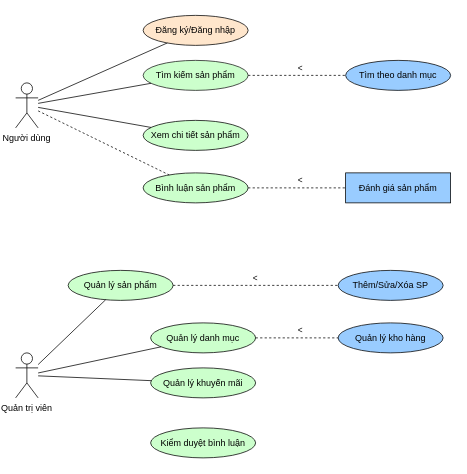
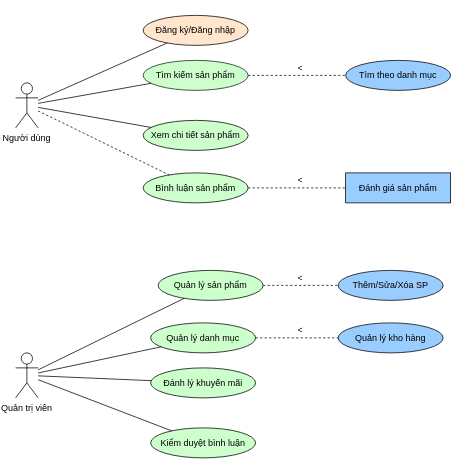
- <mxCell id="10" value="Quản lý sản phẩm" style="ellipse;whiteSpace=wrap;html=1;fillColor=#CCFFCC;" parent="1" vertex="1"><mxGeometry x="90" y="360" width="140" height="40" as="geometry" /></mxCell>
+ <mxCell id="10" value="Quản lý sản phẩm" style="ellipse;whiteSpace=wrap;html=1;fillColor=#CCFFCC;" parent="1" vertex="1"><mxGeometry x="210" y="360" width="140" height="40" as="geometry" /></mxCell>
- <mxCell id="14" value="Quản lý khuyến mãi" style="ellipse;whiteSpace=wrap;html=1;fillColor=#CCFFCC;" parent="1" vertex="1"><mxGeometry x="200" y="490" width="140" height="40" as="geometry" /></mxCell>
+ <mxCell id="14" value="Đánh lý khuyến mãi" style="ellipse;whiteSpace=wrap;html=1;fillColor=#CCFFCC;" parent="1" vertex="1"><mxGeometry x="200" y="490" width="140" height="40" as="geometry" /></mxCell>
+ <mxCell id="27" style="endArrow=none;" parent="1" source="3" target="15" edge="1"><mxGeometry relative="1" as="geometry" /></mxCell>
